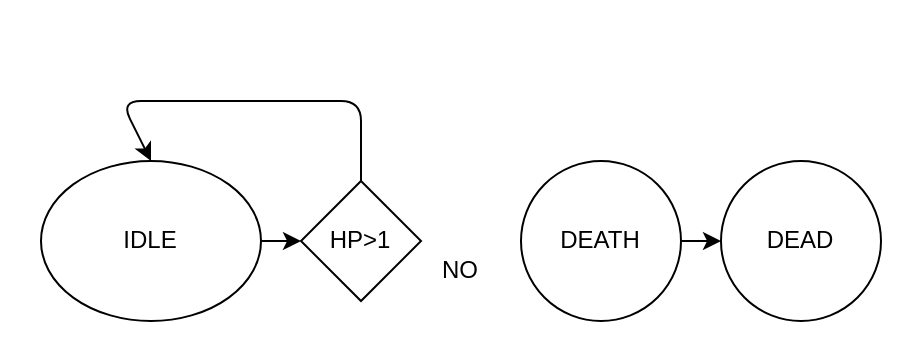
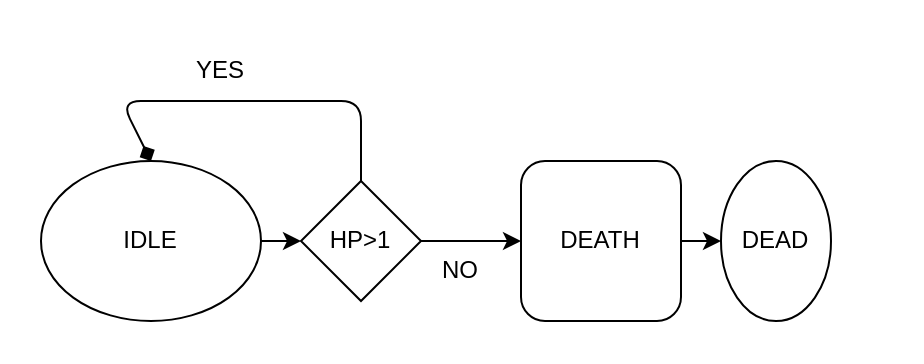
+ <mxCell id="10" value="YES" style="text;html=1;strokeColor=none;fillColor=none;align=center;verticalAlign=middle;whiteSpace=wrap;rounded=0;" vertex="1" parent="1"><mxGeometry x="80" y="20" width="60" height="30" as="geometry" /></mxCell>
- <mxCell id="8" style="edgeStyle=none;html=1;entryX=0.5;entryY=0;entryDx=0;entryDy=0;" edge="1" parent="1" source="9" target="2"><mxGeometry relative="1" as="geometry"><mxPoint x="180" y="40" as="targetPoint" /><Array as="points"><mxPoint x="180" y="50" /><mxPoint x="60" y="50" /></Array></mxGeometry></mxCell>
+ <mxCell id="8" style="edgeStyle=none;html=1;entryX=0.5;entryY=0;entryDx=0;entryDy=0;endArrow=diamond;" edge="1" parent="1" source="9" target="2"><mxGeometry relative="1" as="geometry"><mxPoint x="180" y="40" as="targetPoint" /><Array as="points"><mxPoint x="180" y="50" /><mxPoint x="60" y="50" /></Array></mxGeometry></mxCell>
+ <mxCell id="7" style="edgeStyle=none;html=1;entryX=0;entryY=0.5;entryDx=0;entryDy=0;" edge="1" parent="1" source="9" target="4"><mxGeometry relative="1" as="geometry" /></mxCell>
- <mxCell id="4" value="DEATH" style="ellipse;whiteSpace=wrap;html=1;aspect=fixed;fillColor=none;" vertex="1" parent="1"><mxGeometry x="260" y="80" width="80" height="80" as="geometry" /></mxCell>
+ <mxCell id="4" value="DEATH" style="whiteSpace=wrap;html=1;aspect=fixed;fillColor=none;rounded=1;" vertex="1" parent="1"><mxGeometry x="260" y="80" width="80" height="80" as="geometry" /></mxCell>
- <mxCell id="11" value="DEAD" style="ellipse;whiteSpace=wrap;html=1;aspect=fixed;fillColor=none;" vertex="1" parent="1"><mxGeometry x="360" y="80" width="80" height="80" as="geometry" /></mxCell>
+ <mxCell id="11" value="DEAD" style="ellipse;whiteSpace=wrap;html=1;aspect=fixed;fillColor=none;" vertex="1" parent="1"><mxGeometry x="360" y="80" width="55" height="80" as="geometry" /></mxCell>
